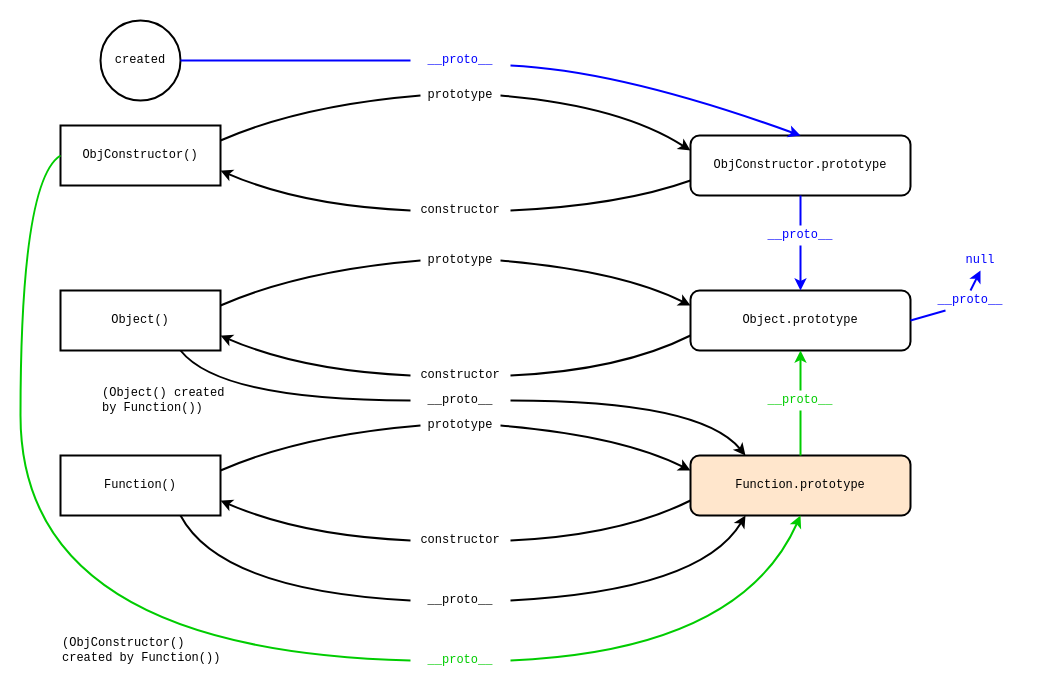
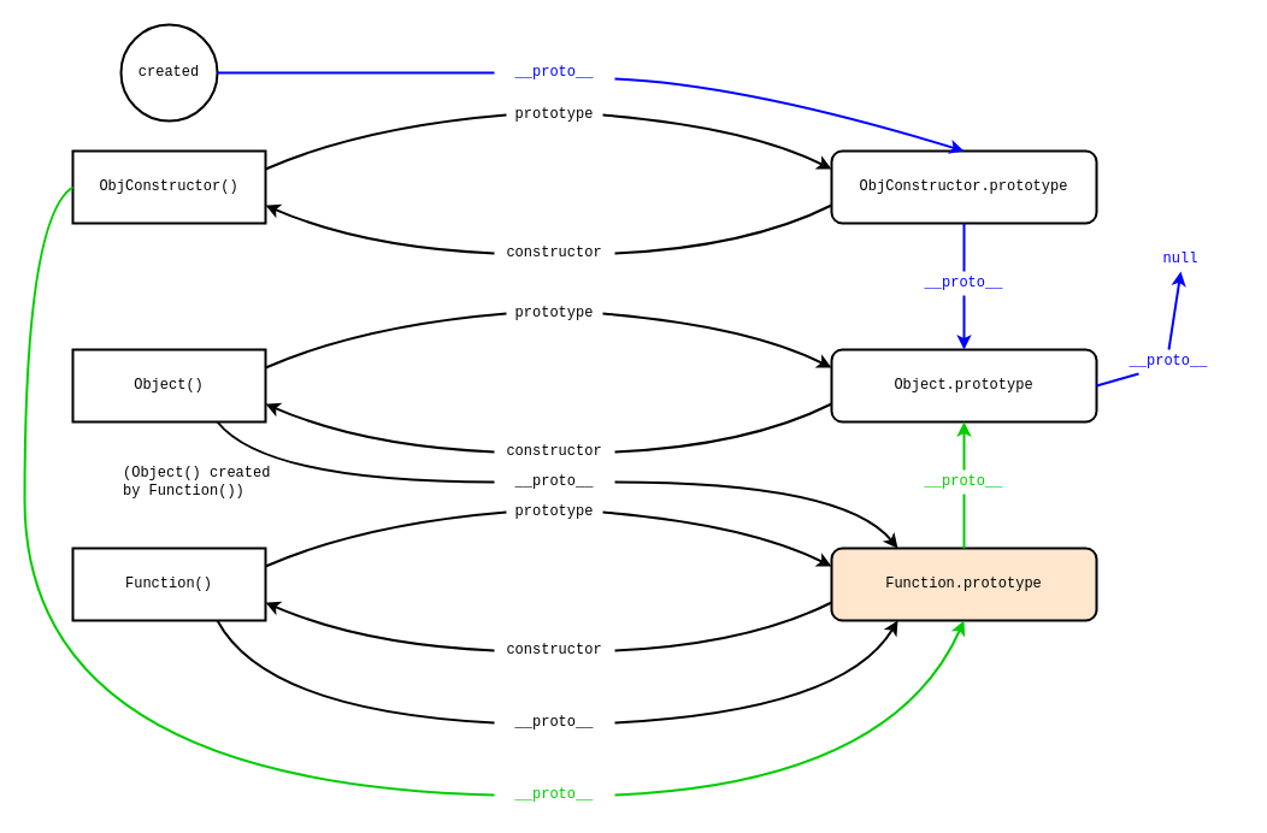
- <mxCell id="10" value="ObjConstructor.prototype" style="rounded=1;whiteSpace=wrap;html=1;strokeWidth=2;fontFamily=Courier New;" parent="1" vertex="1"><mxGeometry x="690" y="135" width="220" height="60" as="geometry" /></mxCell>
+ <mxCell id="10" value="ObjConstructor.prototype" style="rounded=1;whiteSpace=wrap;html=1;strokeWidth=2;fontFamily=Courier New;" parent="1" vertex="1"><mxGeometry x="690" y="125" width="220" height="60" as="geometry" /></mxCell>
- <mxCell id="43" value="null" style="text;html=1;strokeColor=none;fillColor=none;align=center;verticalAlign=middle;whiteSpace=wrap;rounded=0;strokeWidth=2;fontFamily=Courier New;fontColor=#0000FF;" parent="1" vertex="1"><mxGeometry x="930" y="250" width="100" height="20" as="geometry" /></mxCell>
+ <mxCell id="43" value="null" style="text;html=1;strokeColor=none;fillColor=none;align=center;verticalAlign=middle;whiteSpace=wrap;rounded=0;strokeWidth=2;fontFamily=Courier New;fontColor=#0000FF;" parent="1" vertex="1"><mxGeometry x="930" y="205" width="100" height="20" as="geometry" /></mxCell>
- <mxCell id="36" value="(ObjConstructor() created by&amp;nbsp;Function())" style="text;html=1;strokeColor=none;fillColor=none;align=left;verticalAlign=middle;whiteSpace=wrap;rounded=0;strokeWidth=2;fontFamily=Courier New;fontColor=#000000;" parent="1" vertex="1"><mxGeometry y="640" width="170" height="20" as="geometry" x="60" /></mxCell>
